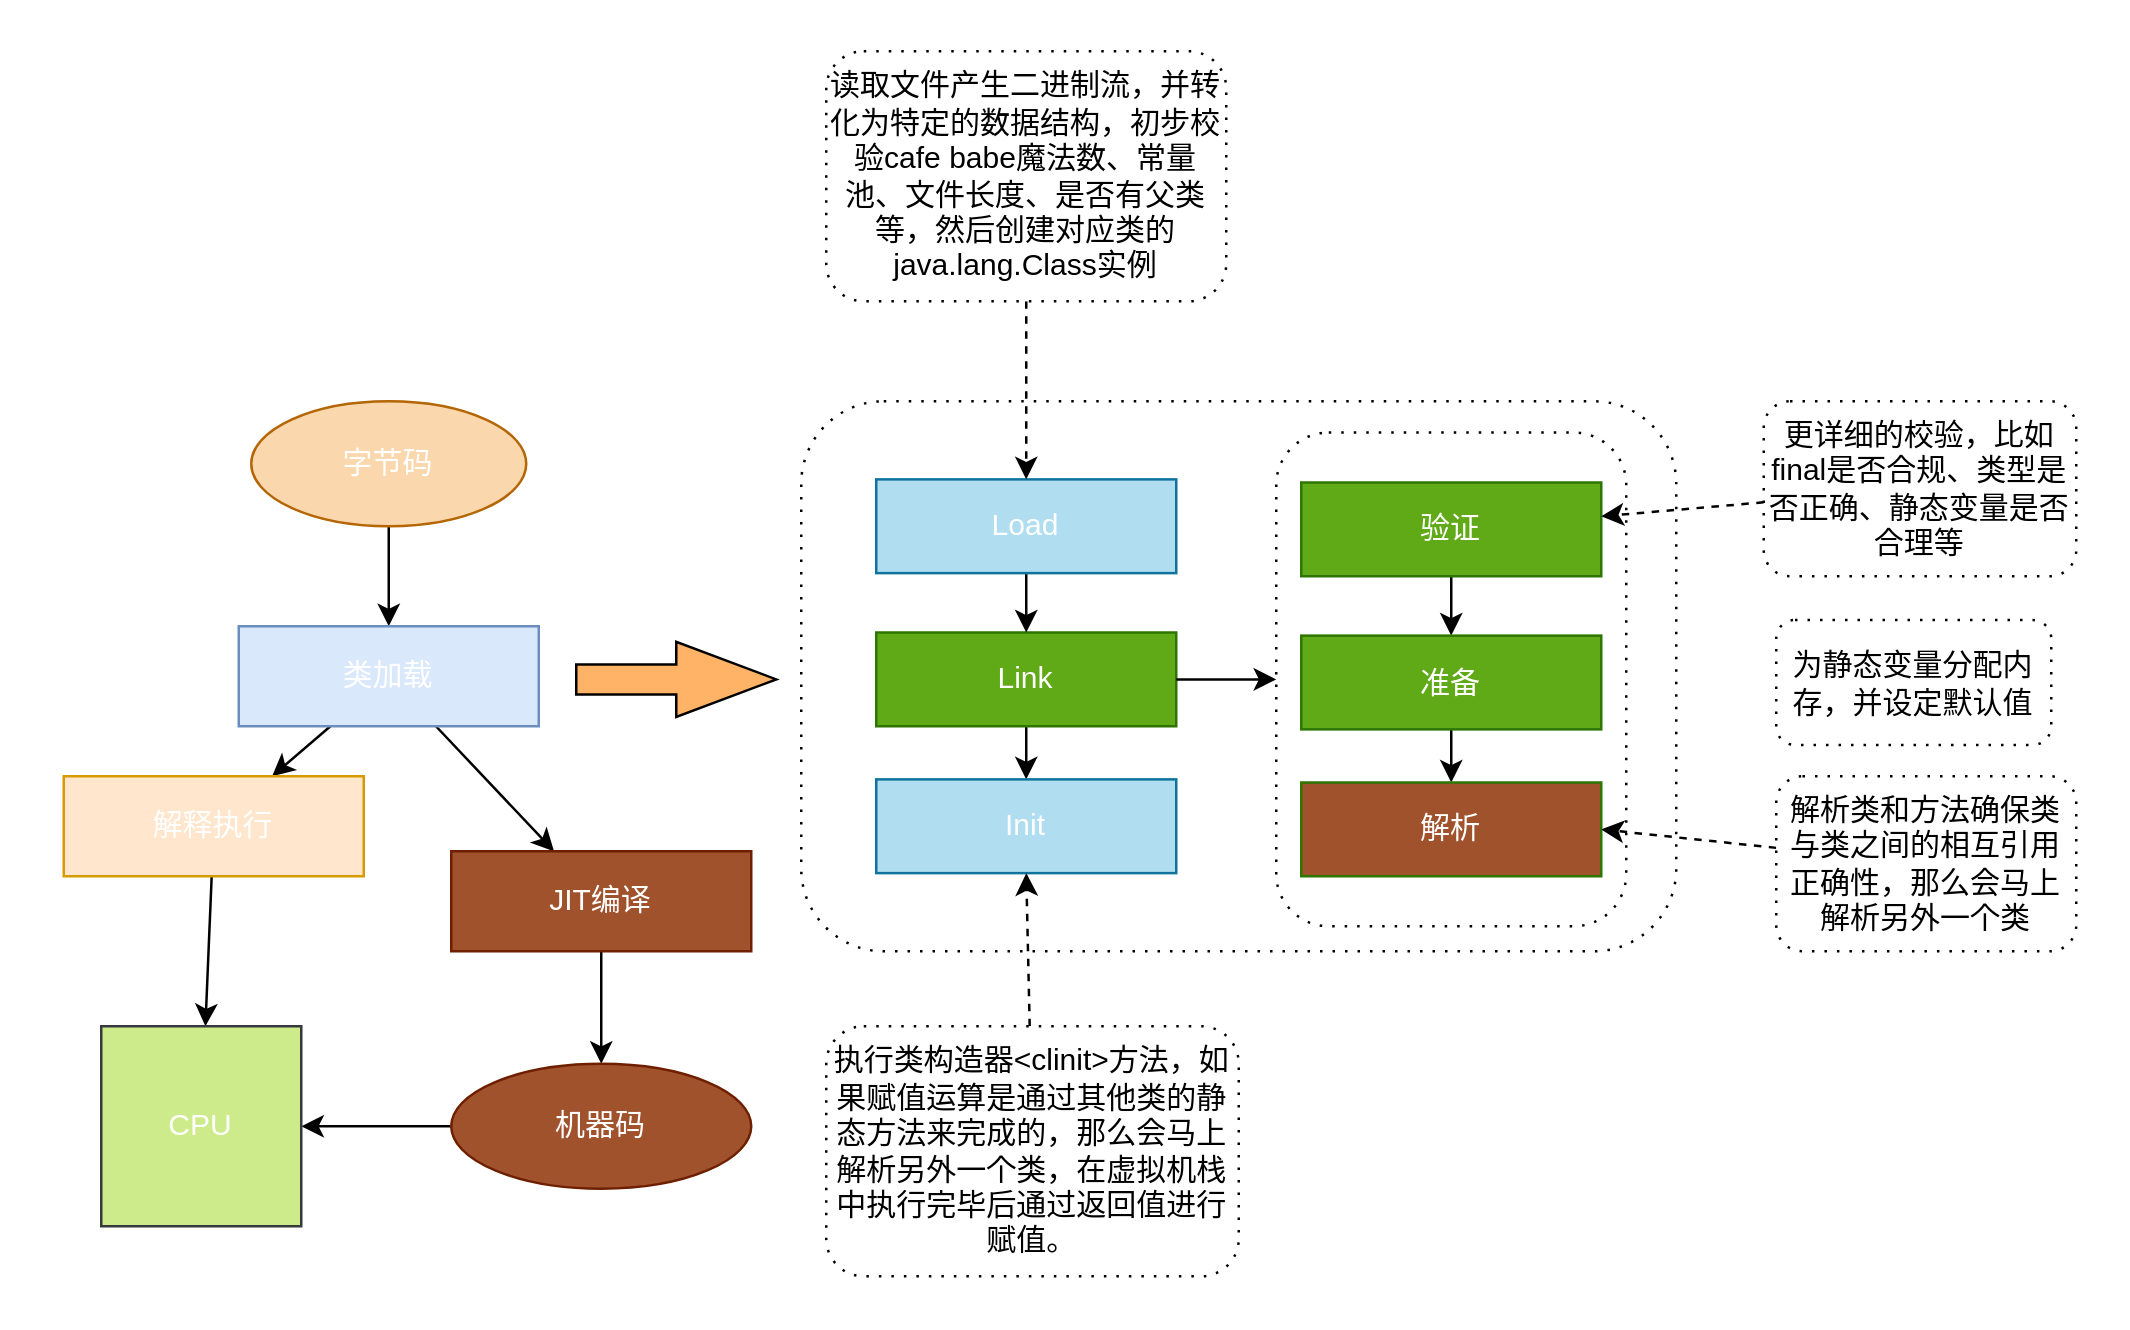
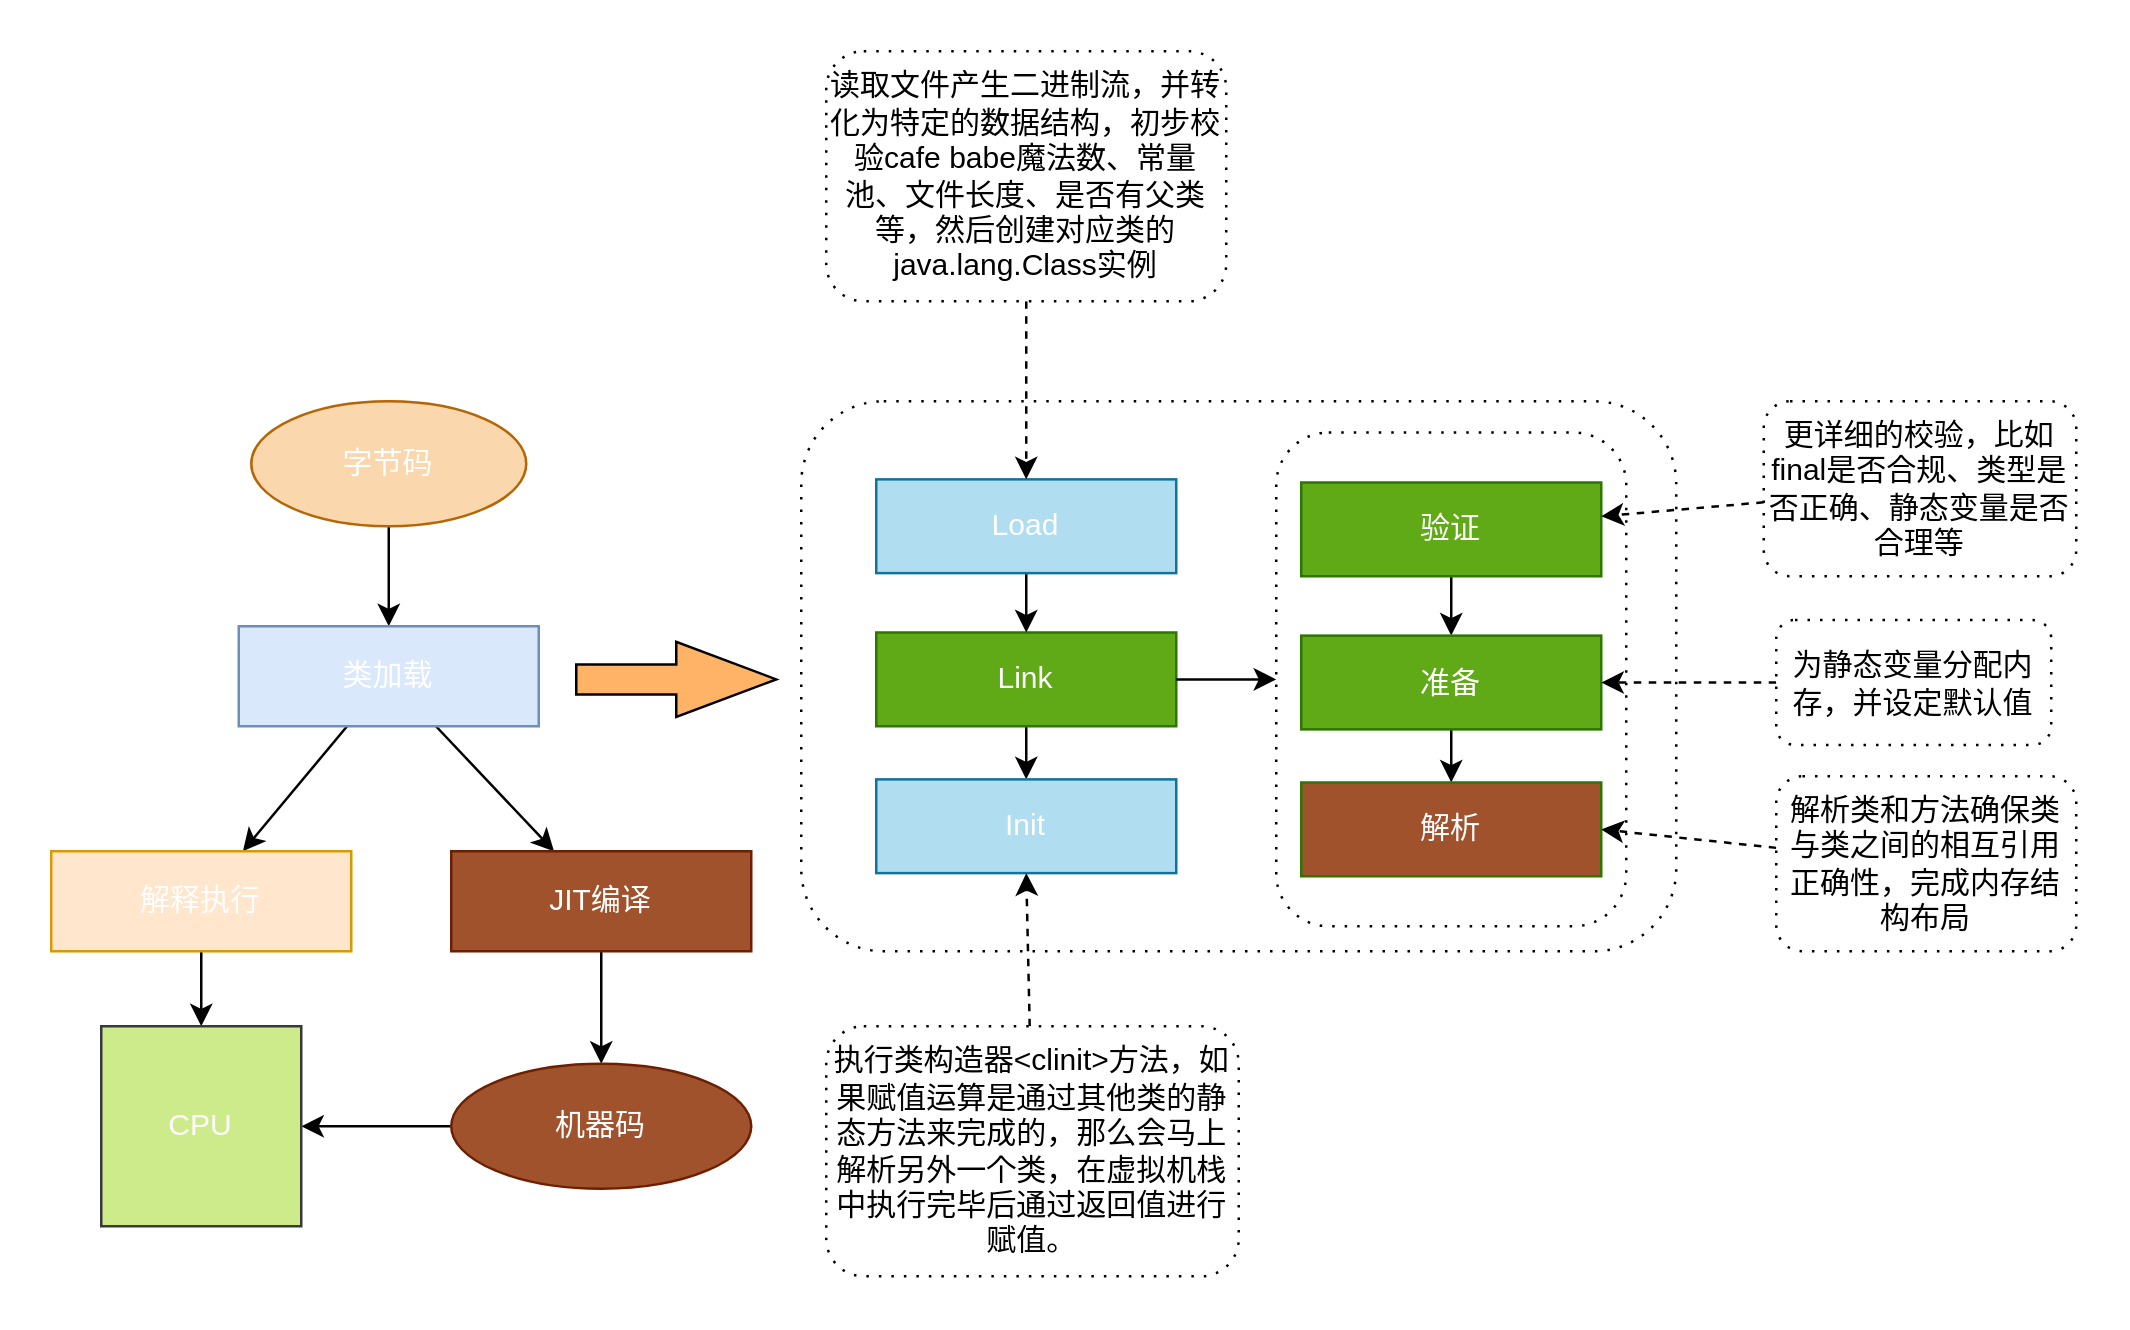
+ <mxCell id="33" style="edgeStyle=none;rounded=0;orthogonalLoop=1;jettySize=auto;html=1;dashed=1;" parent="1" source="34" target="24" edge="1"><mxGeometry relative="1" as="geometry" /></mxCell>
- <mxCell id="10" value="&lt;font color=&quot;#ffffff&quot;&gt;解释执行&lt;/font&gt;" style="rounded=0;whiteSpace=wrap;html=1;fillColor=#ffe6cc;strokeColor=#d79b00;" parent="1" vertex="1"><mxGeometry x="25" y="310" width="120" height="40" as="geometry" /></mxCell>
+ <mxCell id="10" value="&lt;font color=&quot;#ffffff&quot;&gt;解释执行&lt;/font&gt;" style="rounded=0;whiteSpace=wrap;html=1;fillColor=#ffe6cc;strokeColor=#d79b00;" parent="1" vertex="1"><mxGeometry x="20" y="340" width="120" height="40" as="geometry" /></mxCell>
- <mxCell id="36" value="解析类和方法确保类与类之间的相互引用正确性，那么会马上解析另外一个类" style="shape=ext;rounded=1;html=1;whiteSpace=wrap;dashed=1;dashPattern=1 4;" parent="1" vertex="1"><mxGeometry x="710" y="310" width="120" height="70" as="geometry" /></mxCell>
+ <mxCell id="36" value="解析类和方法确保类与类之间的相互引用正确性，完成内存结构布局" style="shape=ext;rounded=1;html=1;whiteSpace=wrap;dashed=1;dashPattern=1 4;" parent="1" vertex="1"><mxGeometry x="710" y="310" width="120" height="70" as="geometry" /></mxCell>
